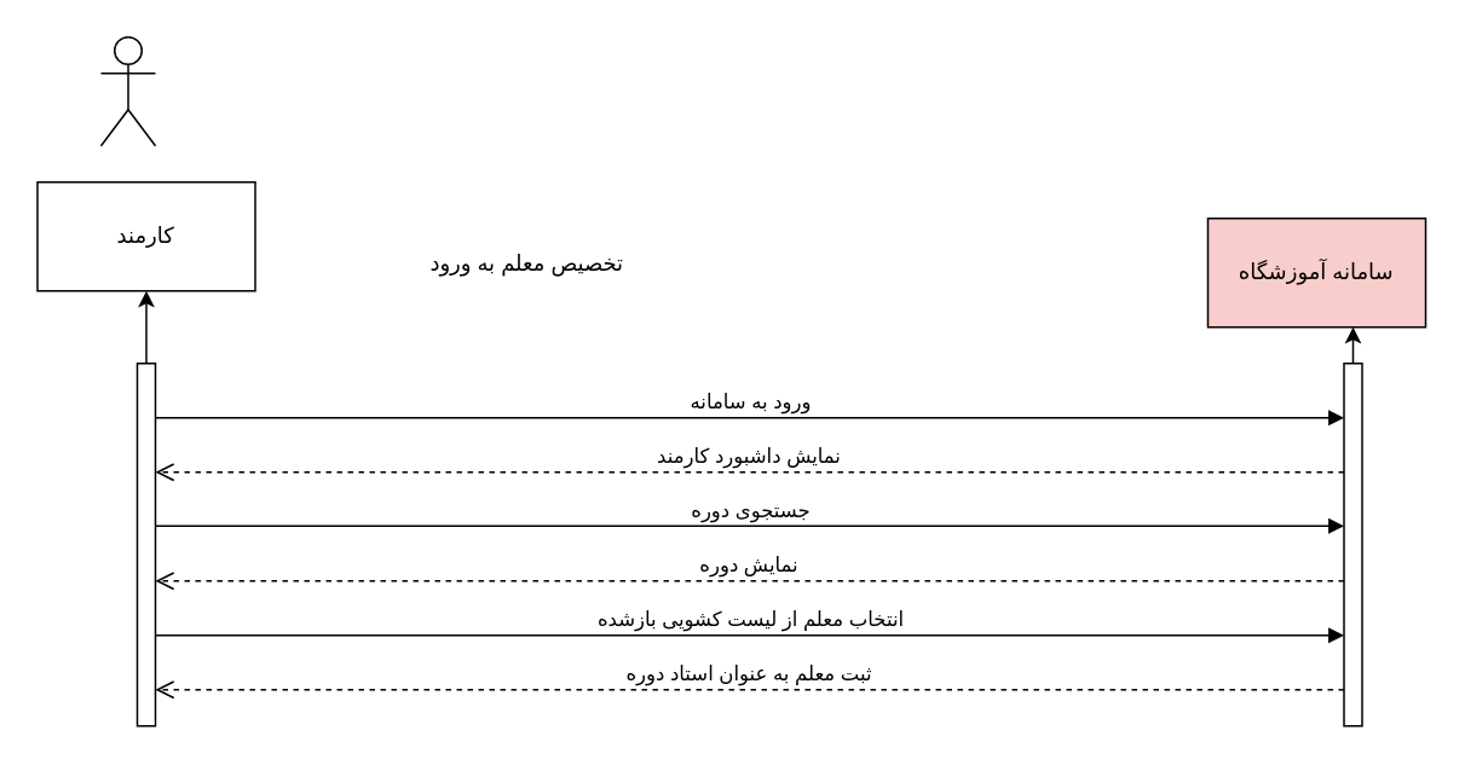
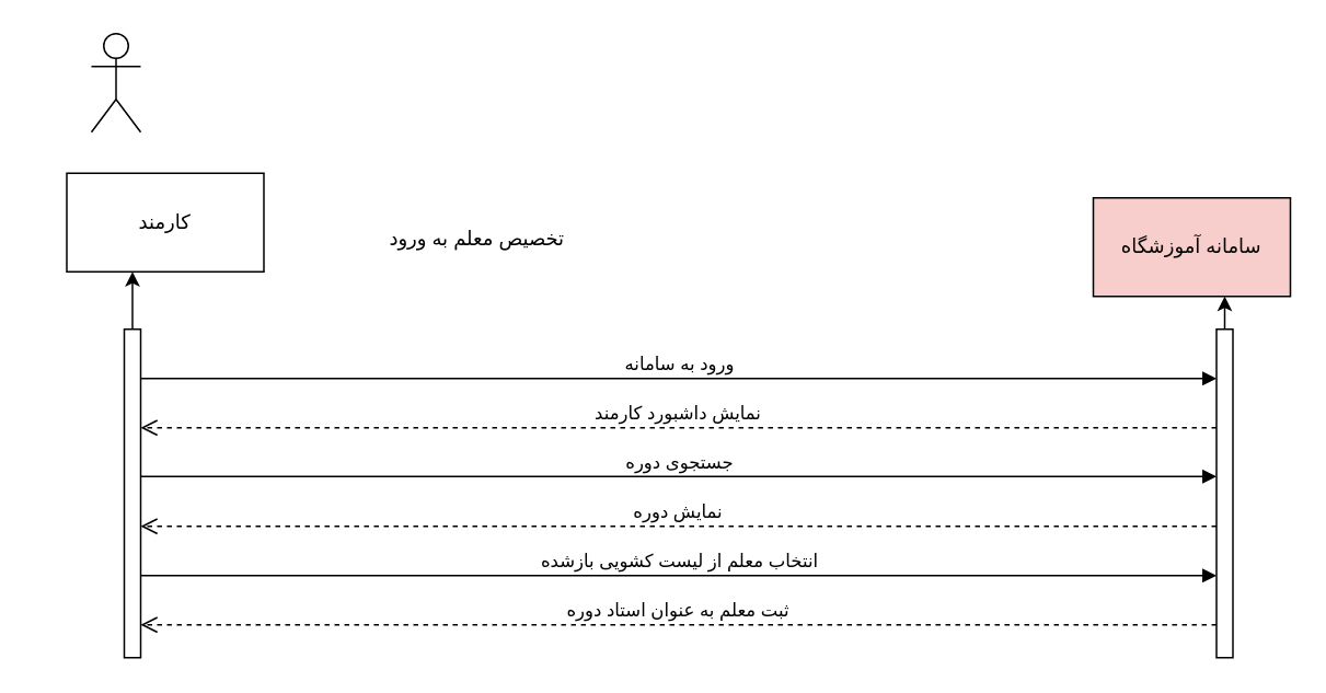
- <mxCell id="6" value="کارمند" style="whiteSpace=wrap;html=1;" vertex="1" parent="1"><mxGeometry x="20" y="100" width="120" height="60" as="geometry" /></mxCell>
+ <mxCell id="6" value="کارمند" style="whiteSpace=wrap;html=1;" vertex="1" parent="1"><mxGeometry x="40" y="105" width="120" height="60" as="geometry" /></mxCell>
